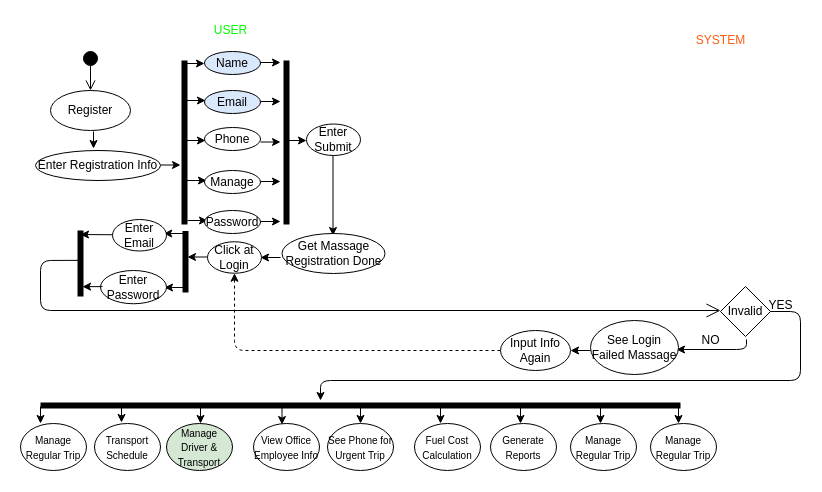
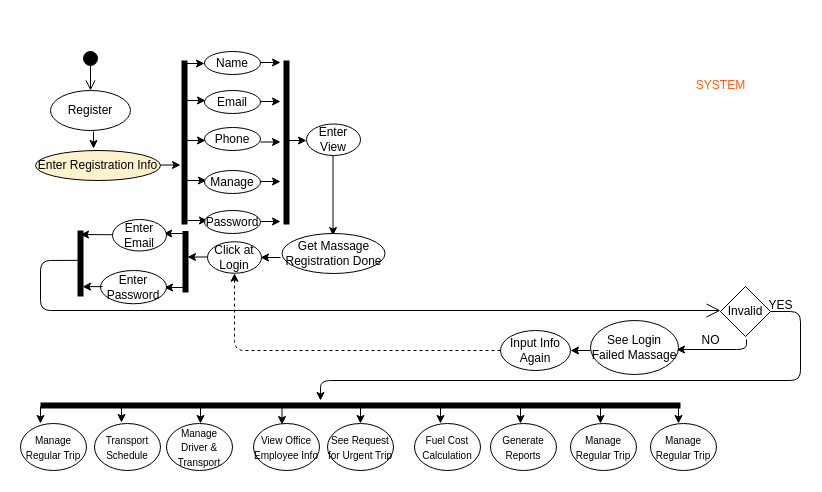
- <mxCell id="40" value="&lt;font color=&quot;#00ff00&quot;&gt;USER&lt;/font&gt;" style="text;html=1;align=center;verticalAlign=middle;resizable=0;points=[];autosize=1;strokeColor=none;" vertex="1" parent="1"><mxGeometry x="205" width="50" height="20" as="geometry" y="20" /></mxCell>
- <mxCell id="41" value="&lt;font color=&quot;#ff5b14&quot;&gt;SYSTEM&lt;/font&gt;" style="text;html=1;align=center;verticalAlign=middle;resizable=0;points=[];autosize=1;strokeColor=none;" vertex="1" parent="1"><mxGeometry x="685" y="30" width="70" height="20" as="geometry" /></mxCell>
+ <mxCell id="41" value="&lt;font color=&quot;#ff5b14&quot;&gt;SYSTEM&lt;/font&gt;" style="text;html=1;align=center;verticalAlign=middle;resizable=0;points=[];autosize=1;strokeColor=none;" vertex="1" parent="1"><mxGeometry x="685" y="75" width="70" height="20" as="geometry" /></mxCell>
- <mxCell id="13" value="Name" style="ellipse;whiteSpace=wrap;html=1;fillColor=#dae8fc;" vertex="1" parent="1"><mxGeometry x="204" y="51" width="56" height="23" as="geometry" /></mxCell>
+ <mxCell id="13" value="Name" style="ellipse;whiteSpace=wrap;html=1;" vertex="1" parent="1"><mxGeometry x="204" y="51" width="56" height="23" as="geometry" /></mxCell>
- <mxCell id="14" value="Email" style="ellipse;whiteSpace=wrap;html=1;fillColor=#dae8fc;" vertex="1" parent="1"><mxGeometry x="204" y="90" width="56" height="23" as="geometry" /></mxCell>
+ <mxCell id="14" value="Email" style="ellipse;whiteSpace=wrap;html=1;" vertex="1" parent="1"><mxGeometry x="204" y="90" width="56" height="23" as="geometry" /></mxCell>
- <mxCell id="25" value="Enter Submit" style="ellipse;whiteSpace=wrap;html=1;" vertex="1" parent="1"><mxGeometry x="306" y="123.5" width="54" height="31.5" as="geometry" /></mxCell>
+ <mxCell id="25" value="Enter View" style="ellipse;whiteSpace=wrap;html=1;" vertex="1" parent="1"><mxGeometry x="306" y="123.5" width="54" height="31.5" as="geometry" /></mxCell>
- <mxCell id="5" value="Enter Registration Info" style="ellipse;whiteSpace=wrap;html=1;" vertex="1" parent="1"><mxGeometry x="35" y="150" width="125" height="30" as="geometry" /></mxCell>
+ <mxCell id="5" value="Enter Registration Info" style="ellipse;whiteSpace=wrap;html=1;fillColor=#fff2cc;" vertex="1" parent="1"><mxGeometry x="35" y="150" width="125" height="30" as="geometry" /></mxCell>
- <mxCell id="63" value="&lt;font style=&quot;font-size: 10px&quot;&gt;Manage Driver &amp;amp; Transport&lt;/font&gt;" style="ellipse;whiteSpace=wrap;html=1;fillColor=#d5e8d4;" vertex="1" parent="1"><mxGeometry x="166" y="423" width="66" height="47" as="geometry" /></mxCell>
+ <mxCell id="63" value="&lt;font style=&quot;font-size: 10px&quot;&gt;Manage Driver &amp;amp; Transport&lt;/font&gt;" style="ellipse;whiteSpace=wrap;html=1;" vertex="1" parent="1"><mxGeometry x="166" y="423" width="66" height="47" as="geometry" /></mxCell>
- <mxCell id="65" value="&lt;font style=&quot;font-size: 10px&quot;&gt;See Phone for Urgent Trip&lt;/font&gt;" style="ellipse;whiteSpace=wrap;html=1;" vertex="1" parent="1"><mxGeometry x="327" y="423" width="66" height="47" as="geometry" /></mxCell>
+ <mxCell id="65" value="&lt;font style=&quot;font-size: 10px&quot;&gt;See Request for Urgent Trip&lt;/font&gt;" style="ellipse;whiteSpace=wrap;html=1;" vertex="1" parent="1"><mxGeometry x="327" y="423" width="66" height="47" as="geometry" /></mxCell>
